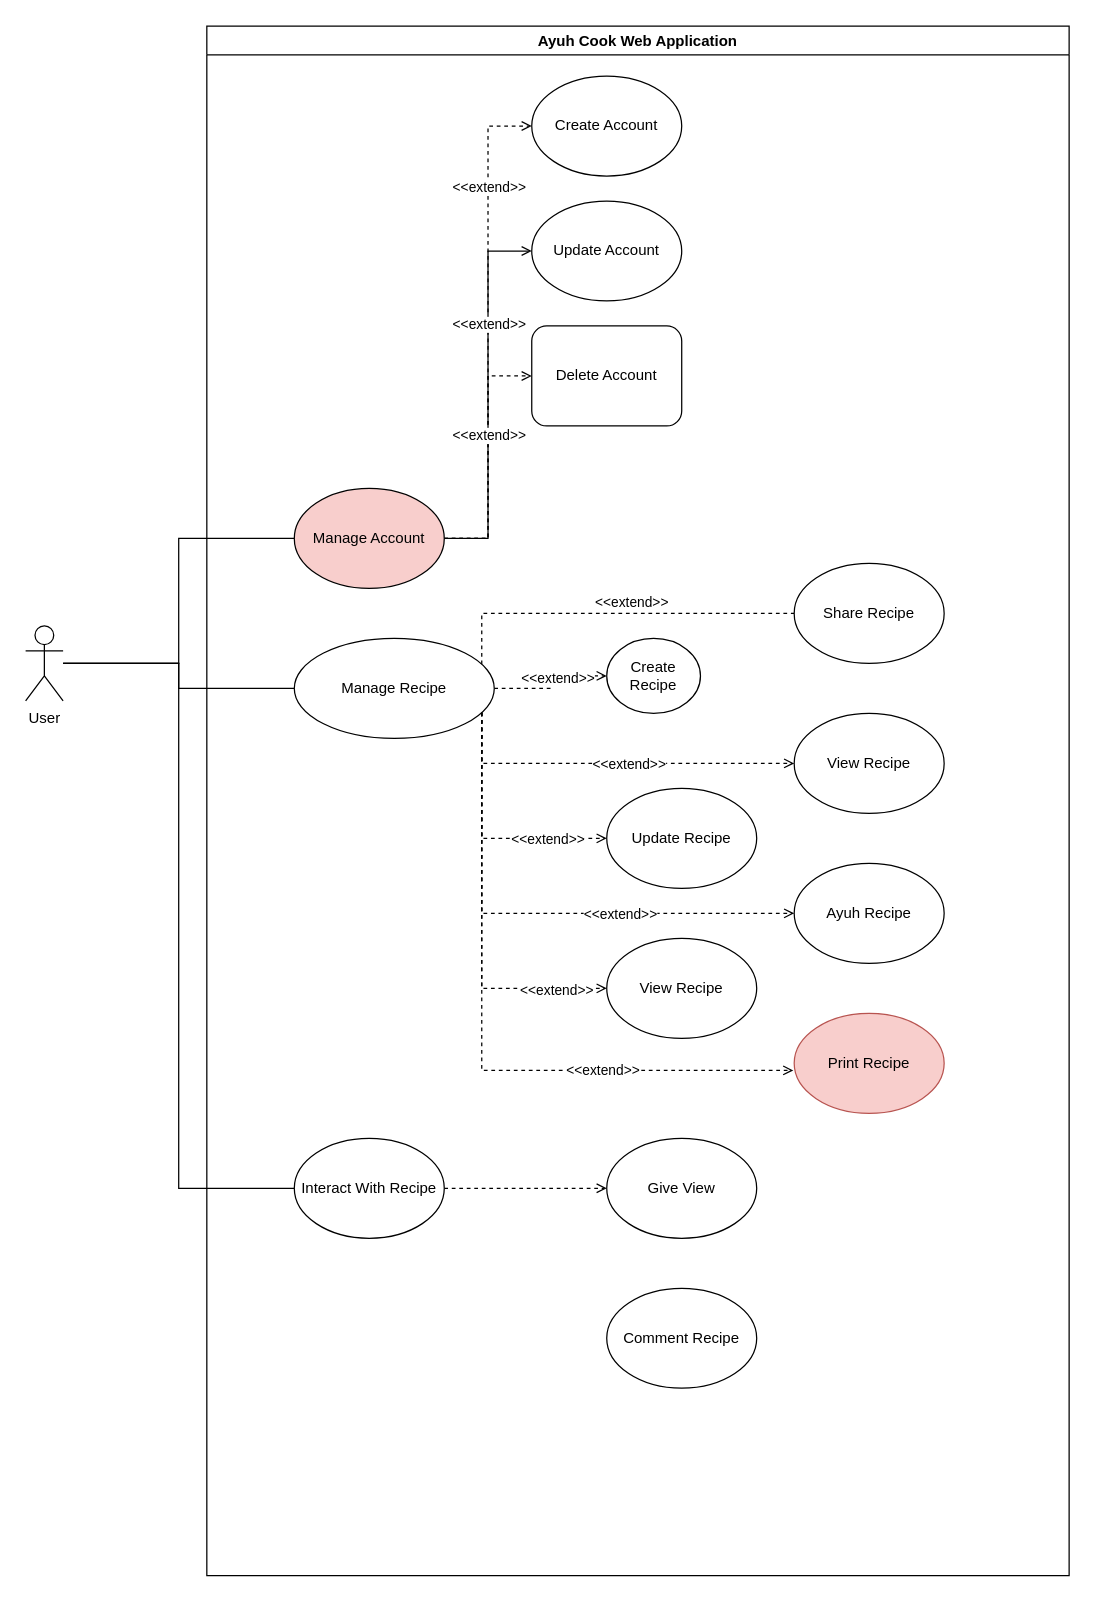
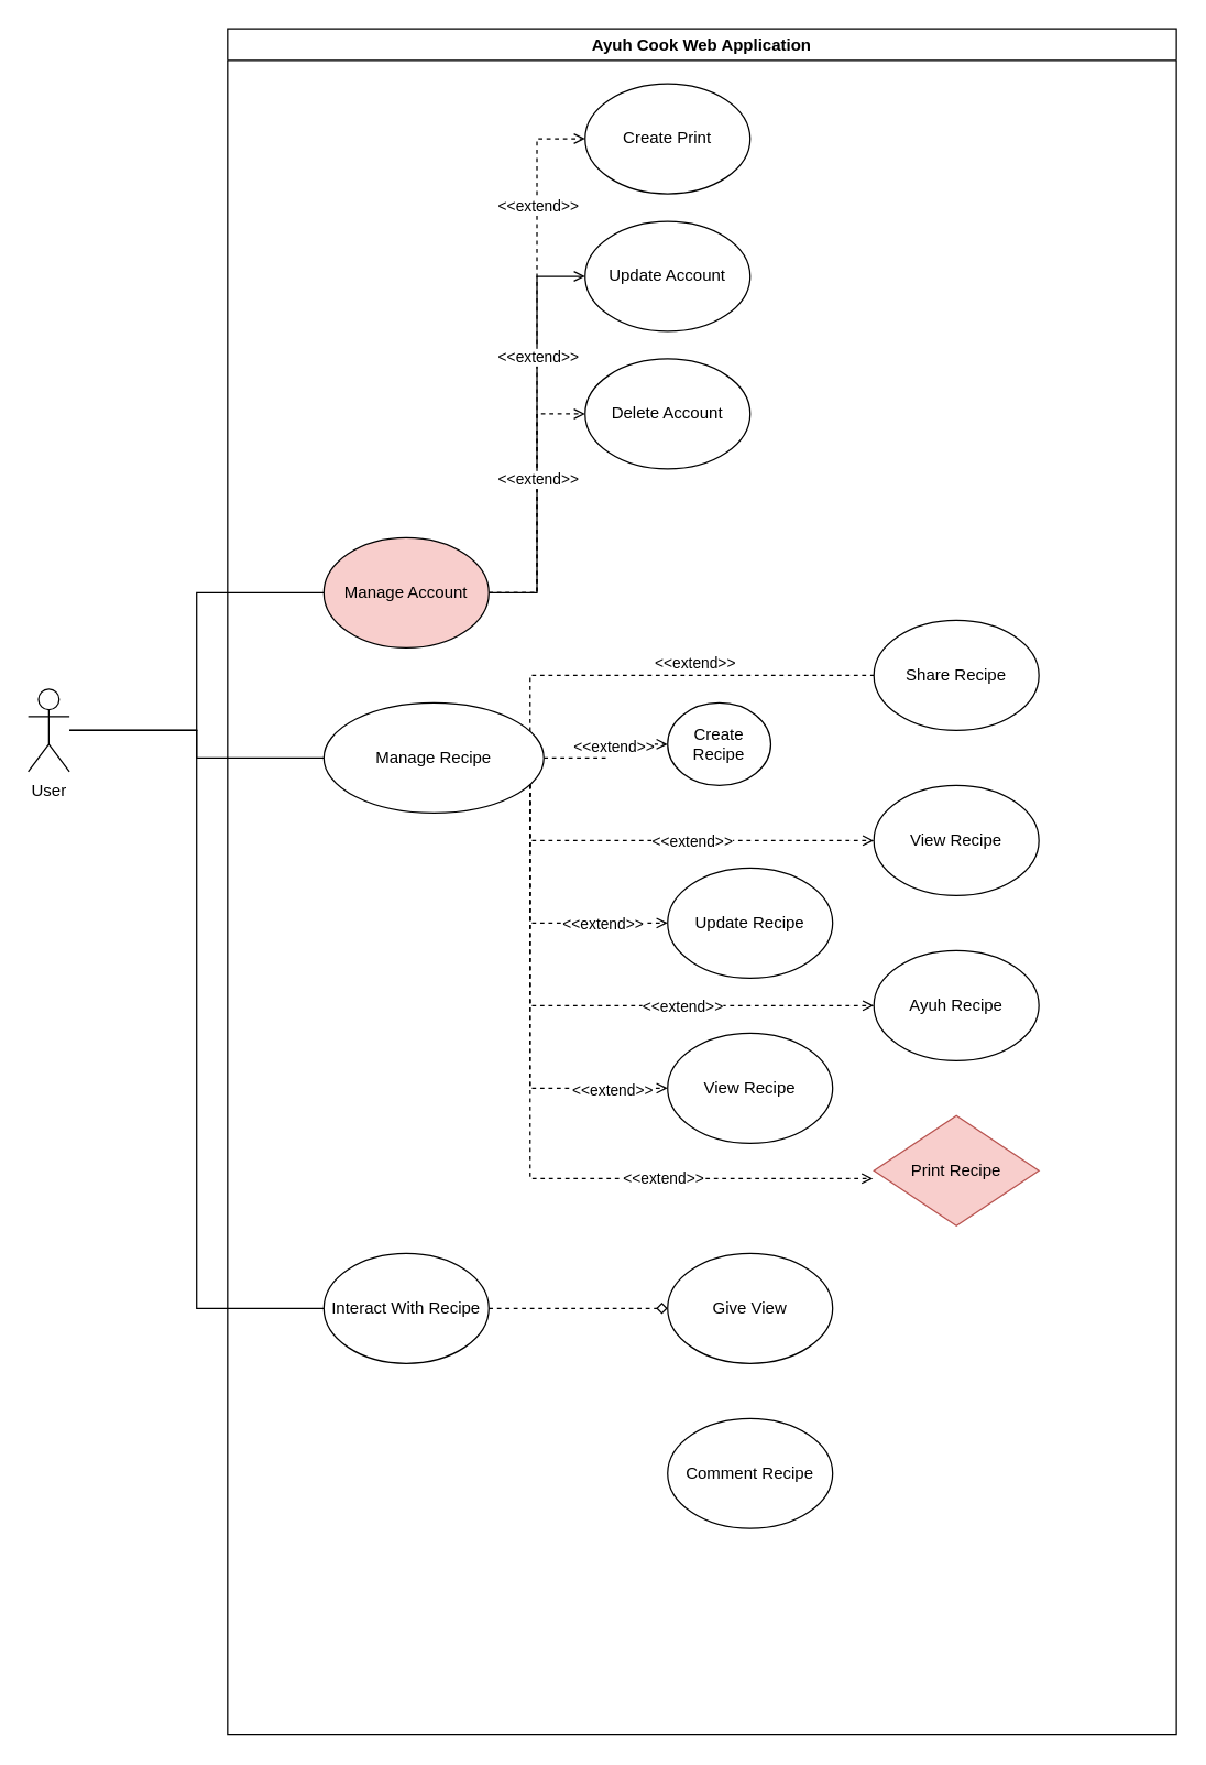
- <mxCell id="29" value="Create Account" style="ellipse;whiteSpace=wrap;html=1;" parent="6" vertex="1"><mxGeometry x="260" y="40" width="120" height="80" as="geometry" /></mxCell>
+ <mxCell id="29" value="Create Print" style="ellipse;whiteSpace=wrap;html=1;" parent="6" vertex="1"><mxGeometry x="260" y="40" width="120" height="80" as="geometry" /></mxCell>
- <mxCell id="27" value="Delete Account" style="whiteSpace=wrap;html=1;rounded=1;" parent="6" vertex="1"><mxGeometry x="260" y="240" width="120" height="80" as="geometry" /></mxCell>
+ <mxCell id="27" value="Delete Account" style="ellipse;whiteSpace=wrap;html=1;" parent="6" vertex="1"><mxGeometry x="260" y="240" width="120" height="80" as="geometry" /></mxCell>
- <mxCell id="37" value="Print Recipe" style="ellipse;whiteSpace=wrap;html=1;fillColor=#f8cecc;strokeColor=#b85450;" parent="6" vertex="1"><mxGeometry x="470" y="790" width="120" height="80" as="geometry" /></mxCell>
+ <mxCell id="37" value="Print Recipe" style="rhombus;whiteSpace=wrap;html=1;fillColor=#f8cecc;strokeColor=#b85450;" parent="6" vertex="1"><mxGeometry x="470" y="790" width="120" height="80" as="geometry" /></mxCell>
- <mxCell id="38" style="edgeStyle=orthogonalEdgeStyle;rounded=0;orthogonalLoop=1;jettySize=auto;html=1;entryX=0;entryY=0.5;entryDx=0;entryDy=0;dashed=1;endArrow=open;endFill=0;" parent="6" source="39" target="40" edge="1"><mxGeometry relative="1" as="geometry" /></mxCell>
+ <mxCell id="38" style="edgeStyle=orthogonalEdgeStyle;rounded=0;orthogonalLoop=1;jettySize=auto;html=1;entryX=0;entryY=0.5;entryDx=0;entryDy=0;dashed=1;endArrow=diamond;endFill=0;" parent="6" source="39" target="40" edge="1"><mxGeometry relative="1" as="geometry" /></mxCell>
